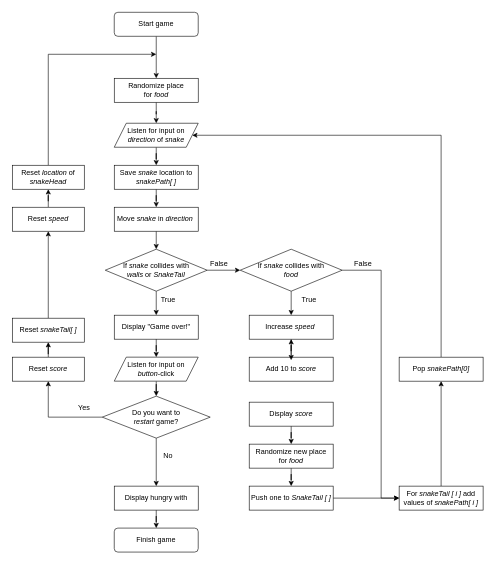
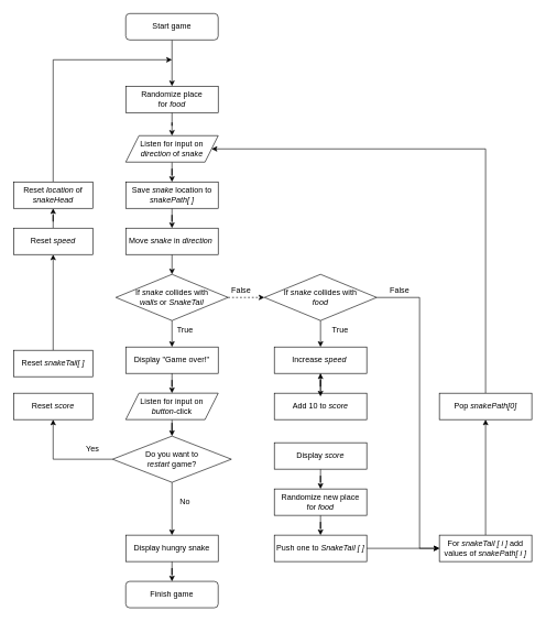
- <mxCell id="42" value="" style="edgeStyle=orthogonalEdgeStyle;rounded=0;orthogonalLoop=1;jettySize=auto;html=1;entryX=0;entryY=0.5;entryDx=0;entryDy=0;" edge="1" parent="1" source="43" target="46"><mxGeometry relative="1" as="geometry"><mxPoint x="380.143" y="450.059" as="targetPoint" /></mxGeometry></mxCell>
+ <mxCell id="42" value="" style="edgeStyle=orthogonalEdgeStyle;rounded=0;orthogonalLoop=1;jettySize=auto;html=1;entryX=0;entryY=0.5;entryDx=0;entryDy=0;dashed=1;" edge="1" parent="1" source="43" target="46"><mxGeometry relative="1" as="geometry"><mxPoint x="380.143" y="450.059" as="targetPoint" /></mxGeometry></mxCell>
- <mxCell id="27" value="" style="edgeStyle=orthogonalEdgeStyle;rounded=0;orthogonalLoop=1;jettySize=auto;html=1;" parent="1" source="28" target="31" edge="1"><mxGeometry relative="1" as="geometry" /></mxCell>
- <mxCell id="25" value="Display hungry with" style="whiteSpace=wrap;html=1;" parent="1" vertex="1"><mxGeometry x="190" y="810" width="140" height="40" as="geometry" /></mxCell>
+ <mxCell id="25" value="Display hungry snake" style="whiteSpace=wrap;html=1;" parent="1" vertex="1"><mxGeometry x="190" y="810" width="140" height="40" as="geometry" /></mxCell>
